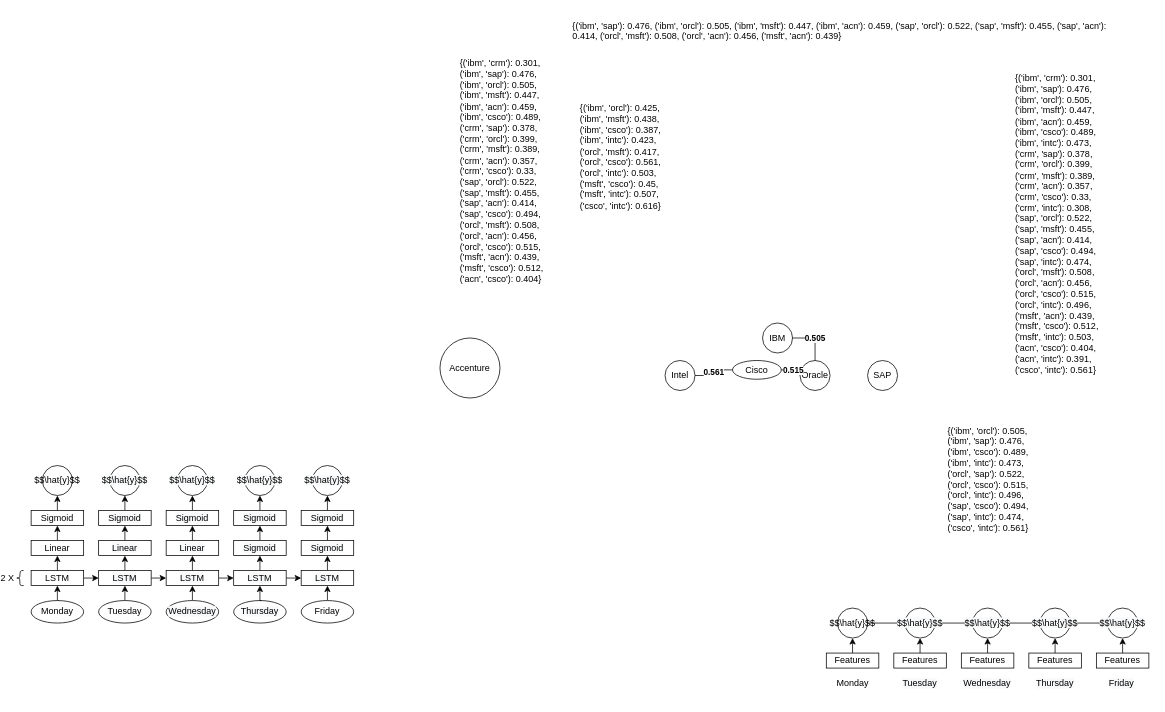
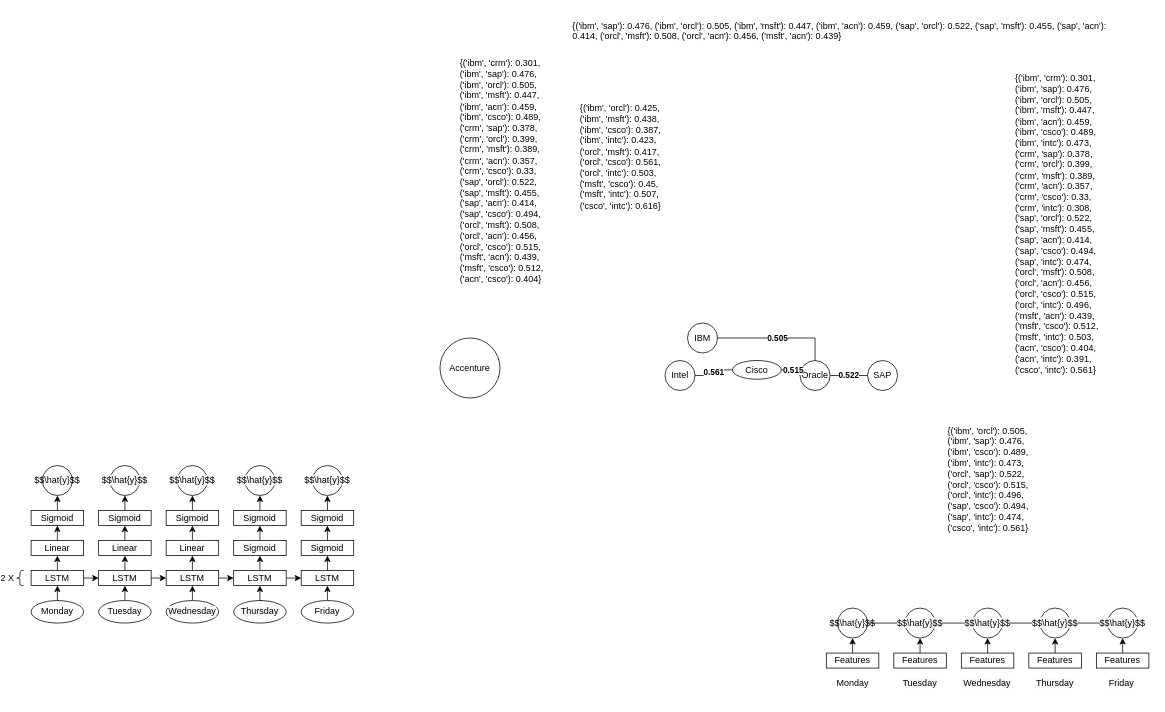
- <mxCell id="17" value="IBM" style="ellipse;whiteSpace=wrap;html=1;aspect=fixed;fontStyle=0" parent="16" vertex="1"><mxGeometry x="135" y="120" width="40" height="40" as="geometry" /></mxCell>
+ <mxCell id="17" value="IBM" style="ellipse;whiteSpace=wrap;html=1;aspect=fixed;fontStyle=0" parent="16" vertex="1"><mxGeometry x="35" y="120" width="40" height="40" as="geometry" /></mxCell>
+ <mxCell id="19" value="0.522" style="edgeStyle=orthogonalEdgeStyle;rounded=0;orthogonalLoop=1;jettySize=auto;html=1;exitX=1;exitY=0.5;exitDx=0;exitDy=0;endArrow=none;endFill=0;fontStyle=1" parent="16" source="20" target="18" edge="1"><mxGeometry relative="1" as="geometry" /></mxCell>
